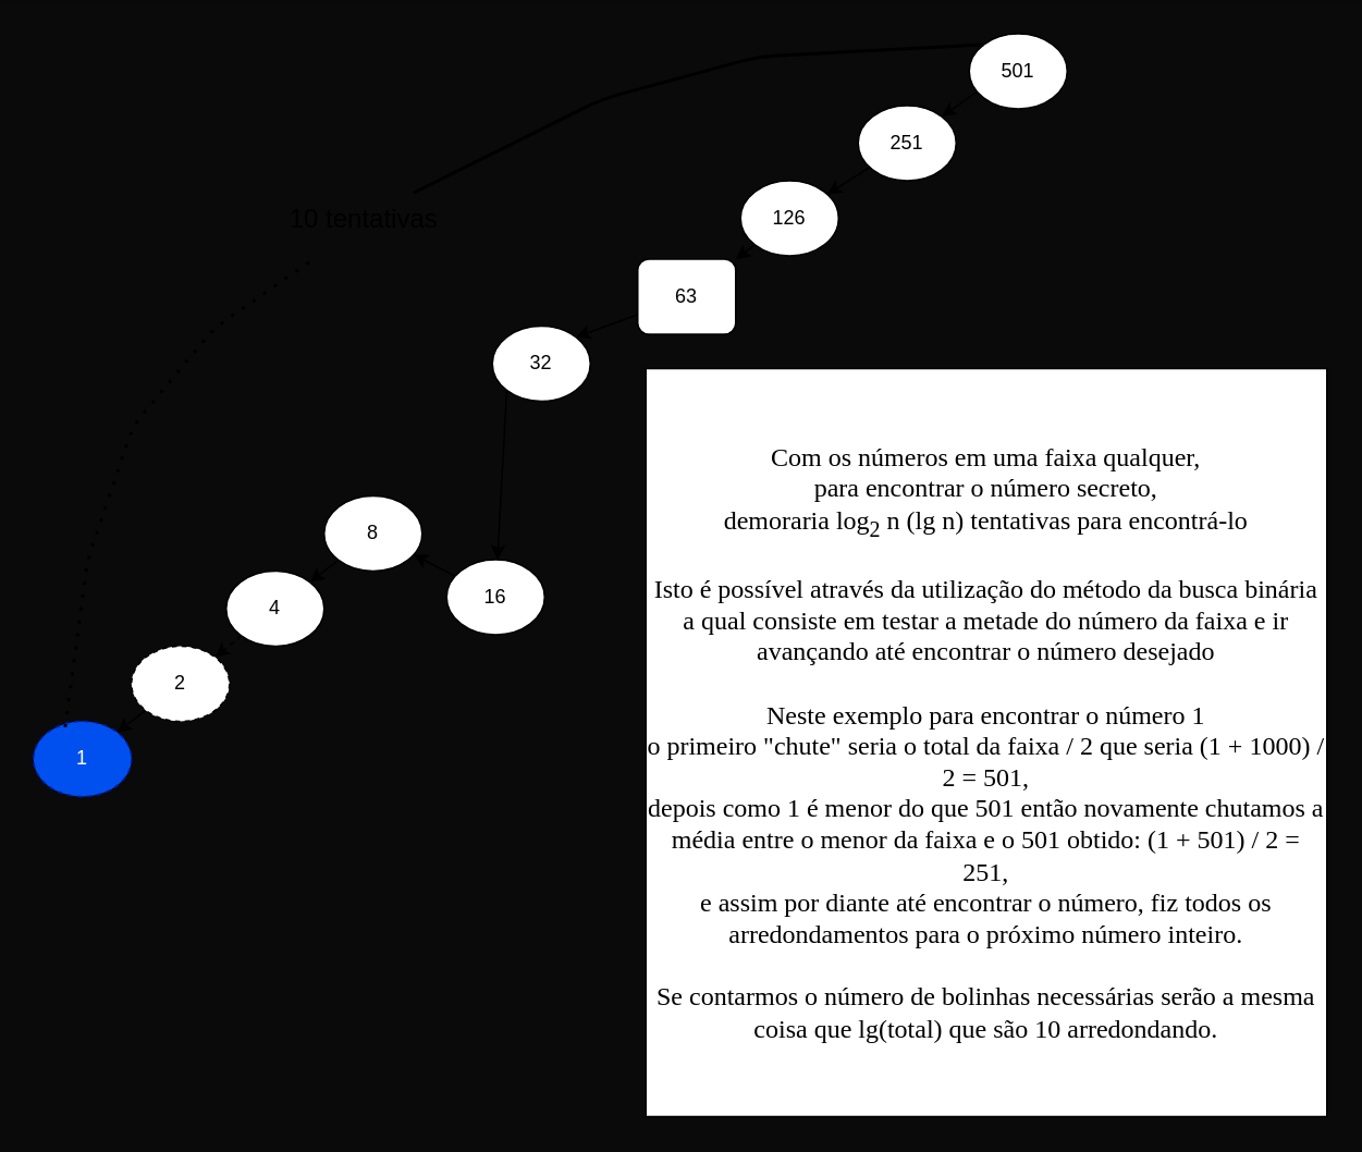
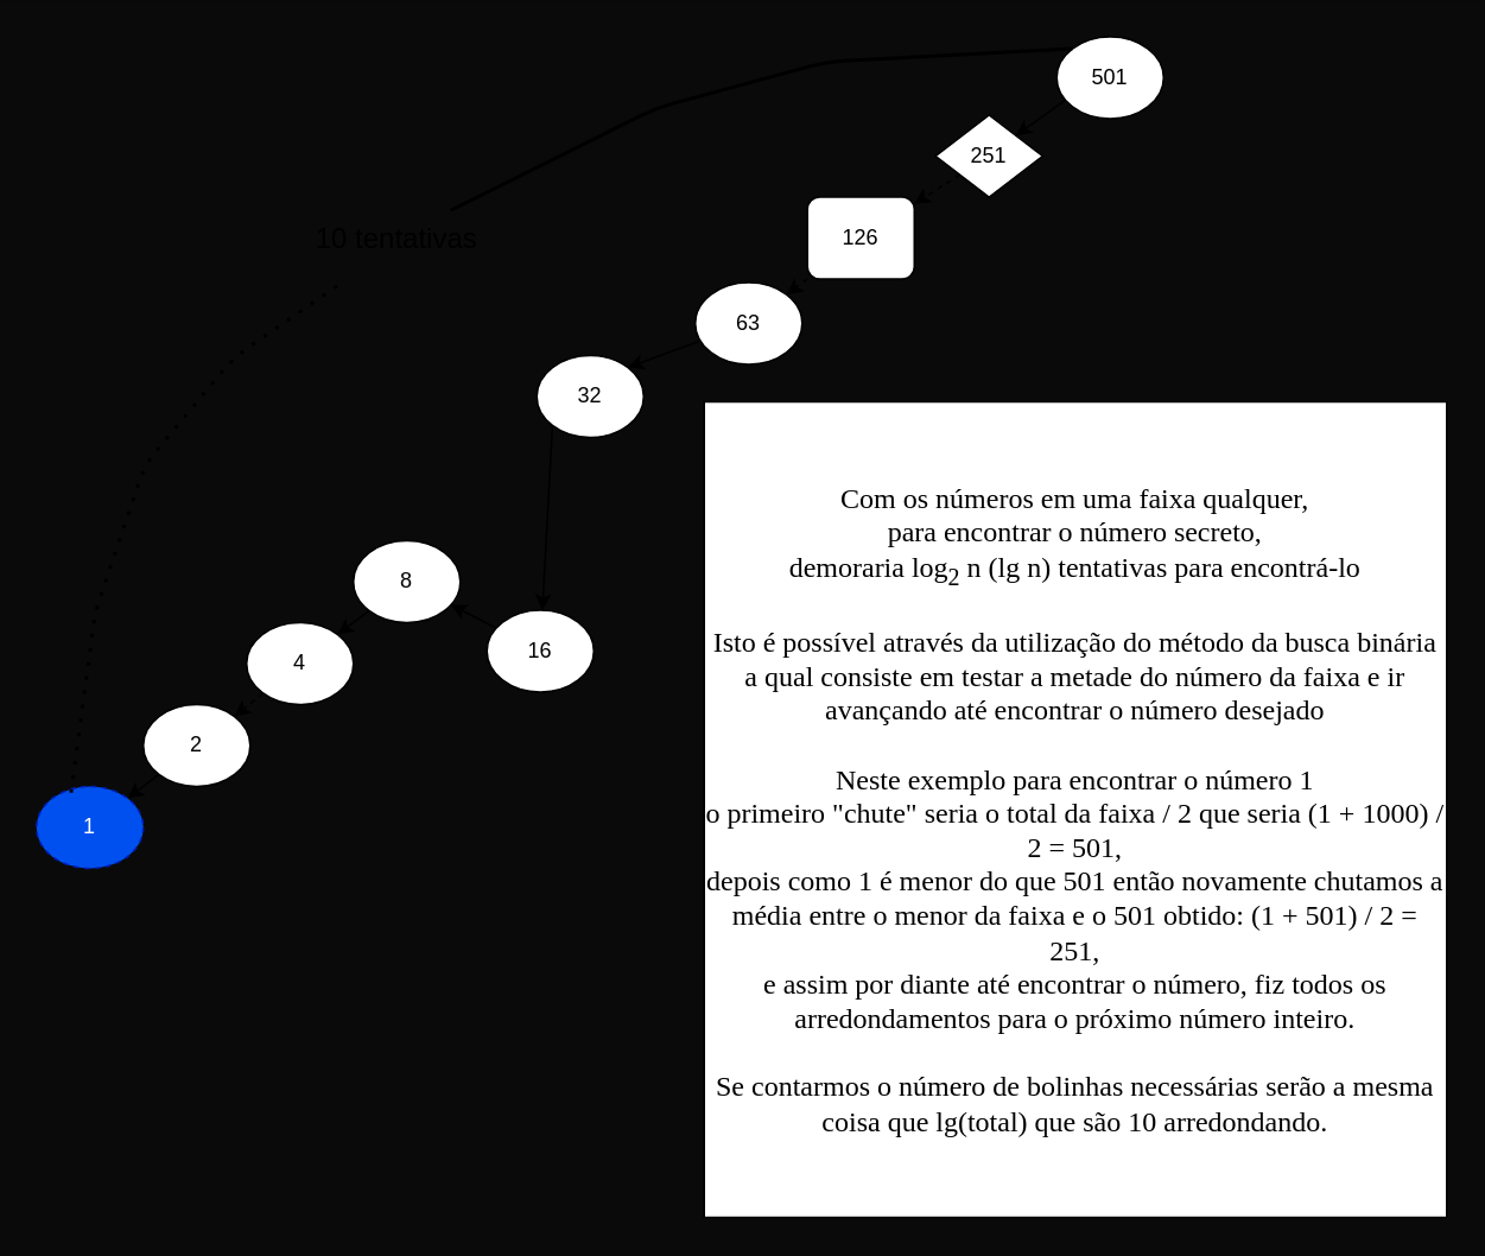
- <mxCell id="5" value="251" style="ellipse;whiteSpace=wrap;html=1;" parent="1" vertex="1"><mxGeometry x="525" y="64" width="60" height="46" as="geometry" /></mxCell>
+ <mxCell id="5" value="251" style="rhombus;whiteSpace=wrap;html=1;" parent="1" vertex="1"><mxGeometry x="525" y="64" width="60" height="46" as="geometry" /></mxCell>
- <mxCell id="4" style="edgeStyle=none;html=1;" parent="1" source="5" target="7" edge="1"><mxGeometry relative="1" as="geometry" /></mxCell>
+ <mxCell id="4" style="edgeStyle=none;html=1;dashed=1;" parent="1" source="5" target="7" edge="1"><mxGeometry relative="1" as="geometry" /></mxCell>
- <mxCell id="7" value="126" style="ellipse;whiteSpace=wrap;html=1;" parent="1" vertex="1"><mxGeometry x="453" y="110" width="60" height="46" as="geometry" /></mxCell>
+ <mxCell id="7" value="126" style="whiteSpace=wrap;html=1;rounded=1;" parent="1" vertex="1"><mxGeometry x="453" y="110" width="60" height="46" as="geometry" /></mxCell>
- <mxCell id="6" style="edgeStyle=none;html=1;" parent="1" source="7" target="9" edge="1"><mxGeometry relative="1" as="geometry" /></mxCell>
+ <mxCell id="6" style="edgeStyle=none;html=1;dashed=1;" parent="1" source="7" target="9" edge="1"><mxGeometry relative="1" as="geometry" /></mxCell>
- <mxCell id="9" value="63" style="whiteSpace=wrap;html=1;rounded=1;" parent="1" vertex="1"><mxGeometry x="390" y="158" width="60" height="46" as="geometry" /></mxCell>
+ <mxCell id="9" value="63" style="ellipse;whiteSpace=wrap;html=1;" parent="1" vertex="1"><mxGeometry x="390" y="158" width="60" height="46" as="geometry" /></mxCell>
- <mxCell id="19" value="2" style="ellipse;whiteSpace=wrap;html=1;dashed=1;" parent="1" vertex="1"><mxGeometry x="80" y="395" width="60" height="46" as="geometry" /></mxCell>
+ <mxCell id="19" value="2" style="ellipse;whiteSpace=wrap;html=1;" parent="1" vertex="1"><mxGeometry x="80" y="395" width="60" height="46" as="geometry" /></mxCell>
